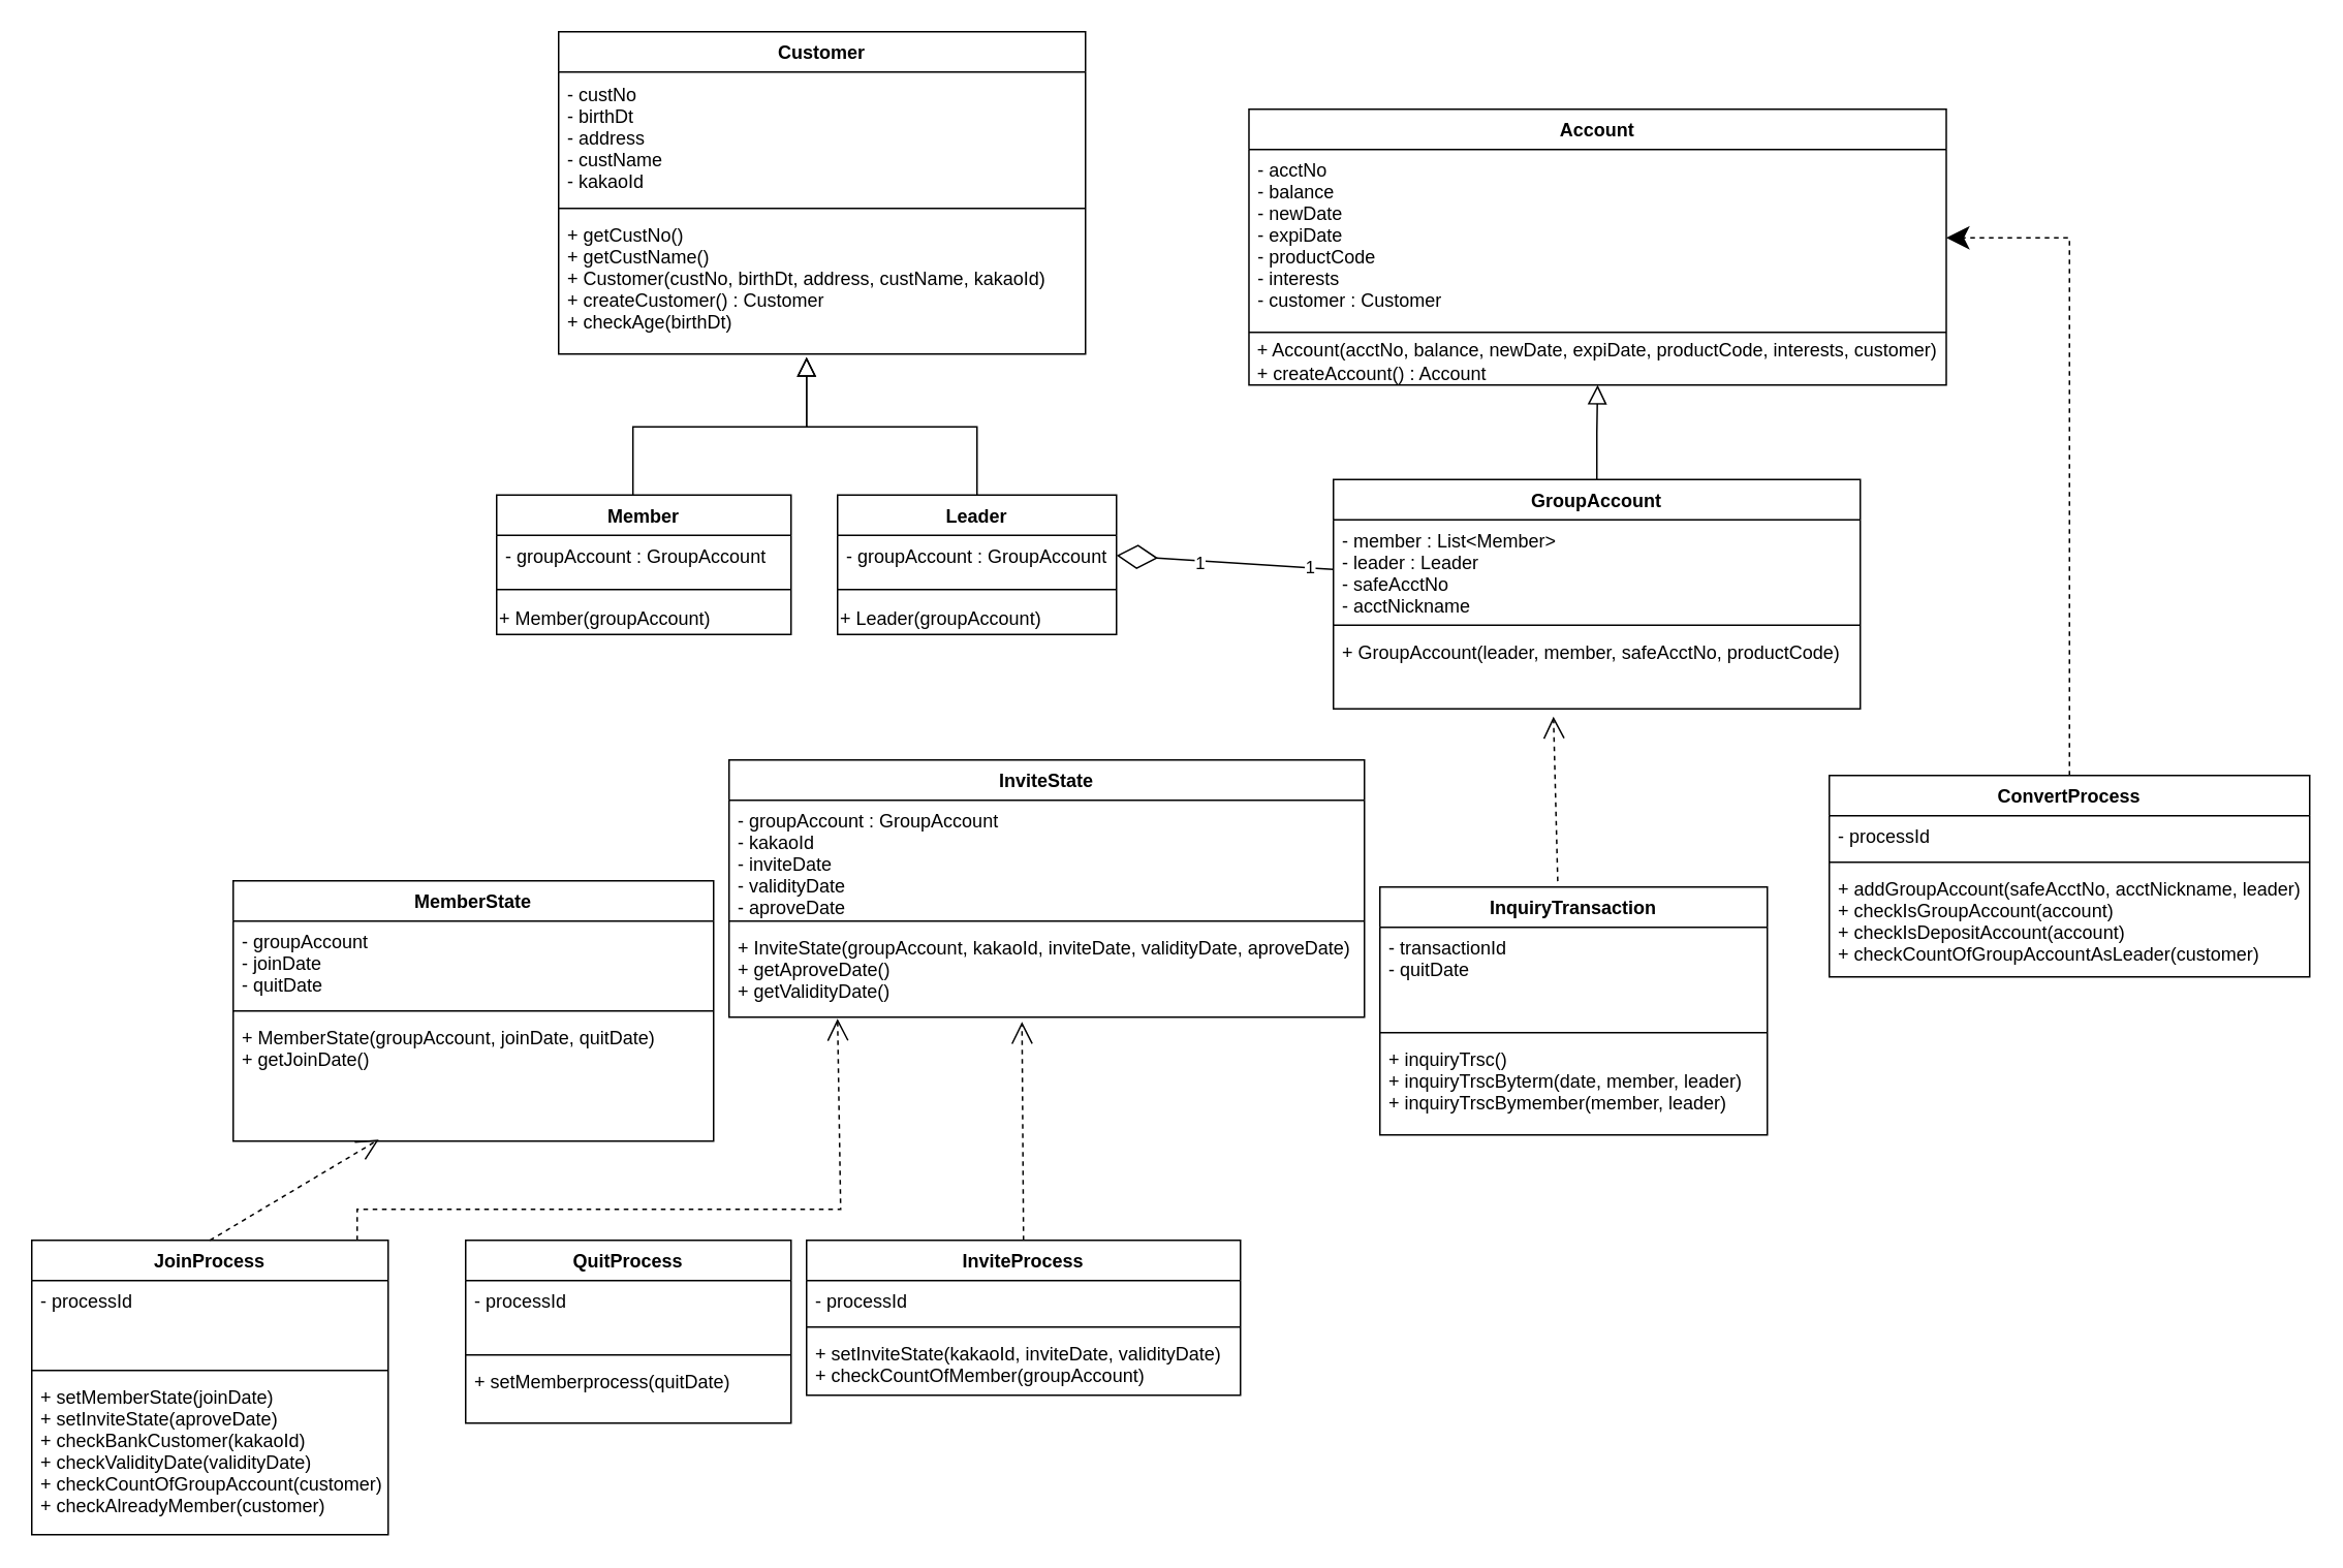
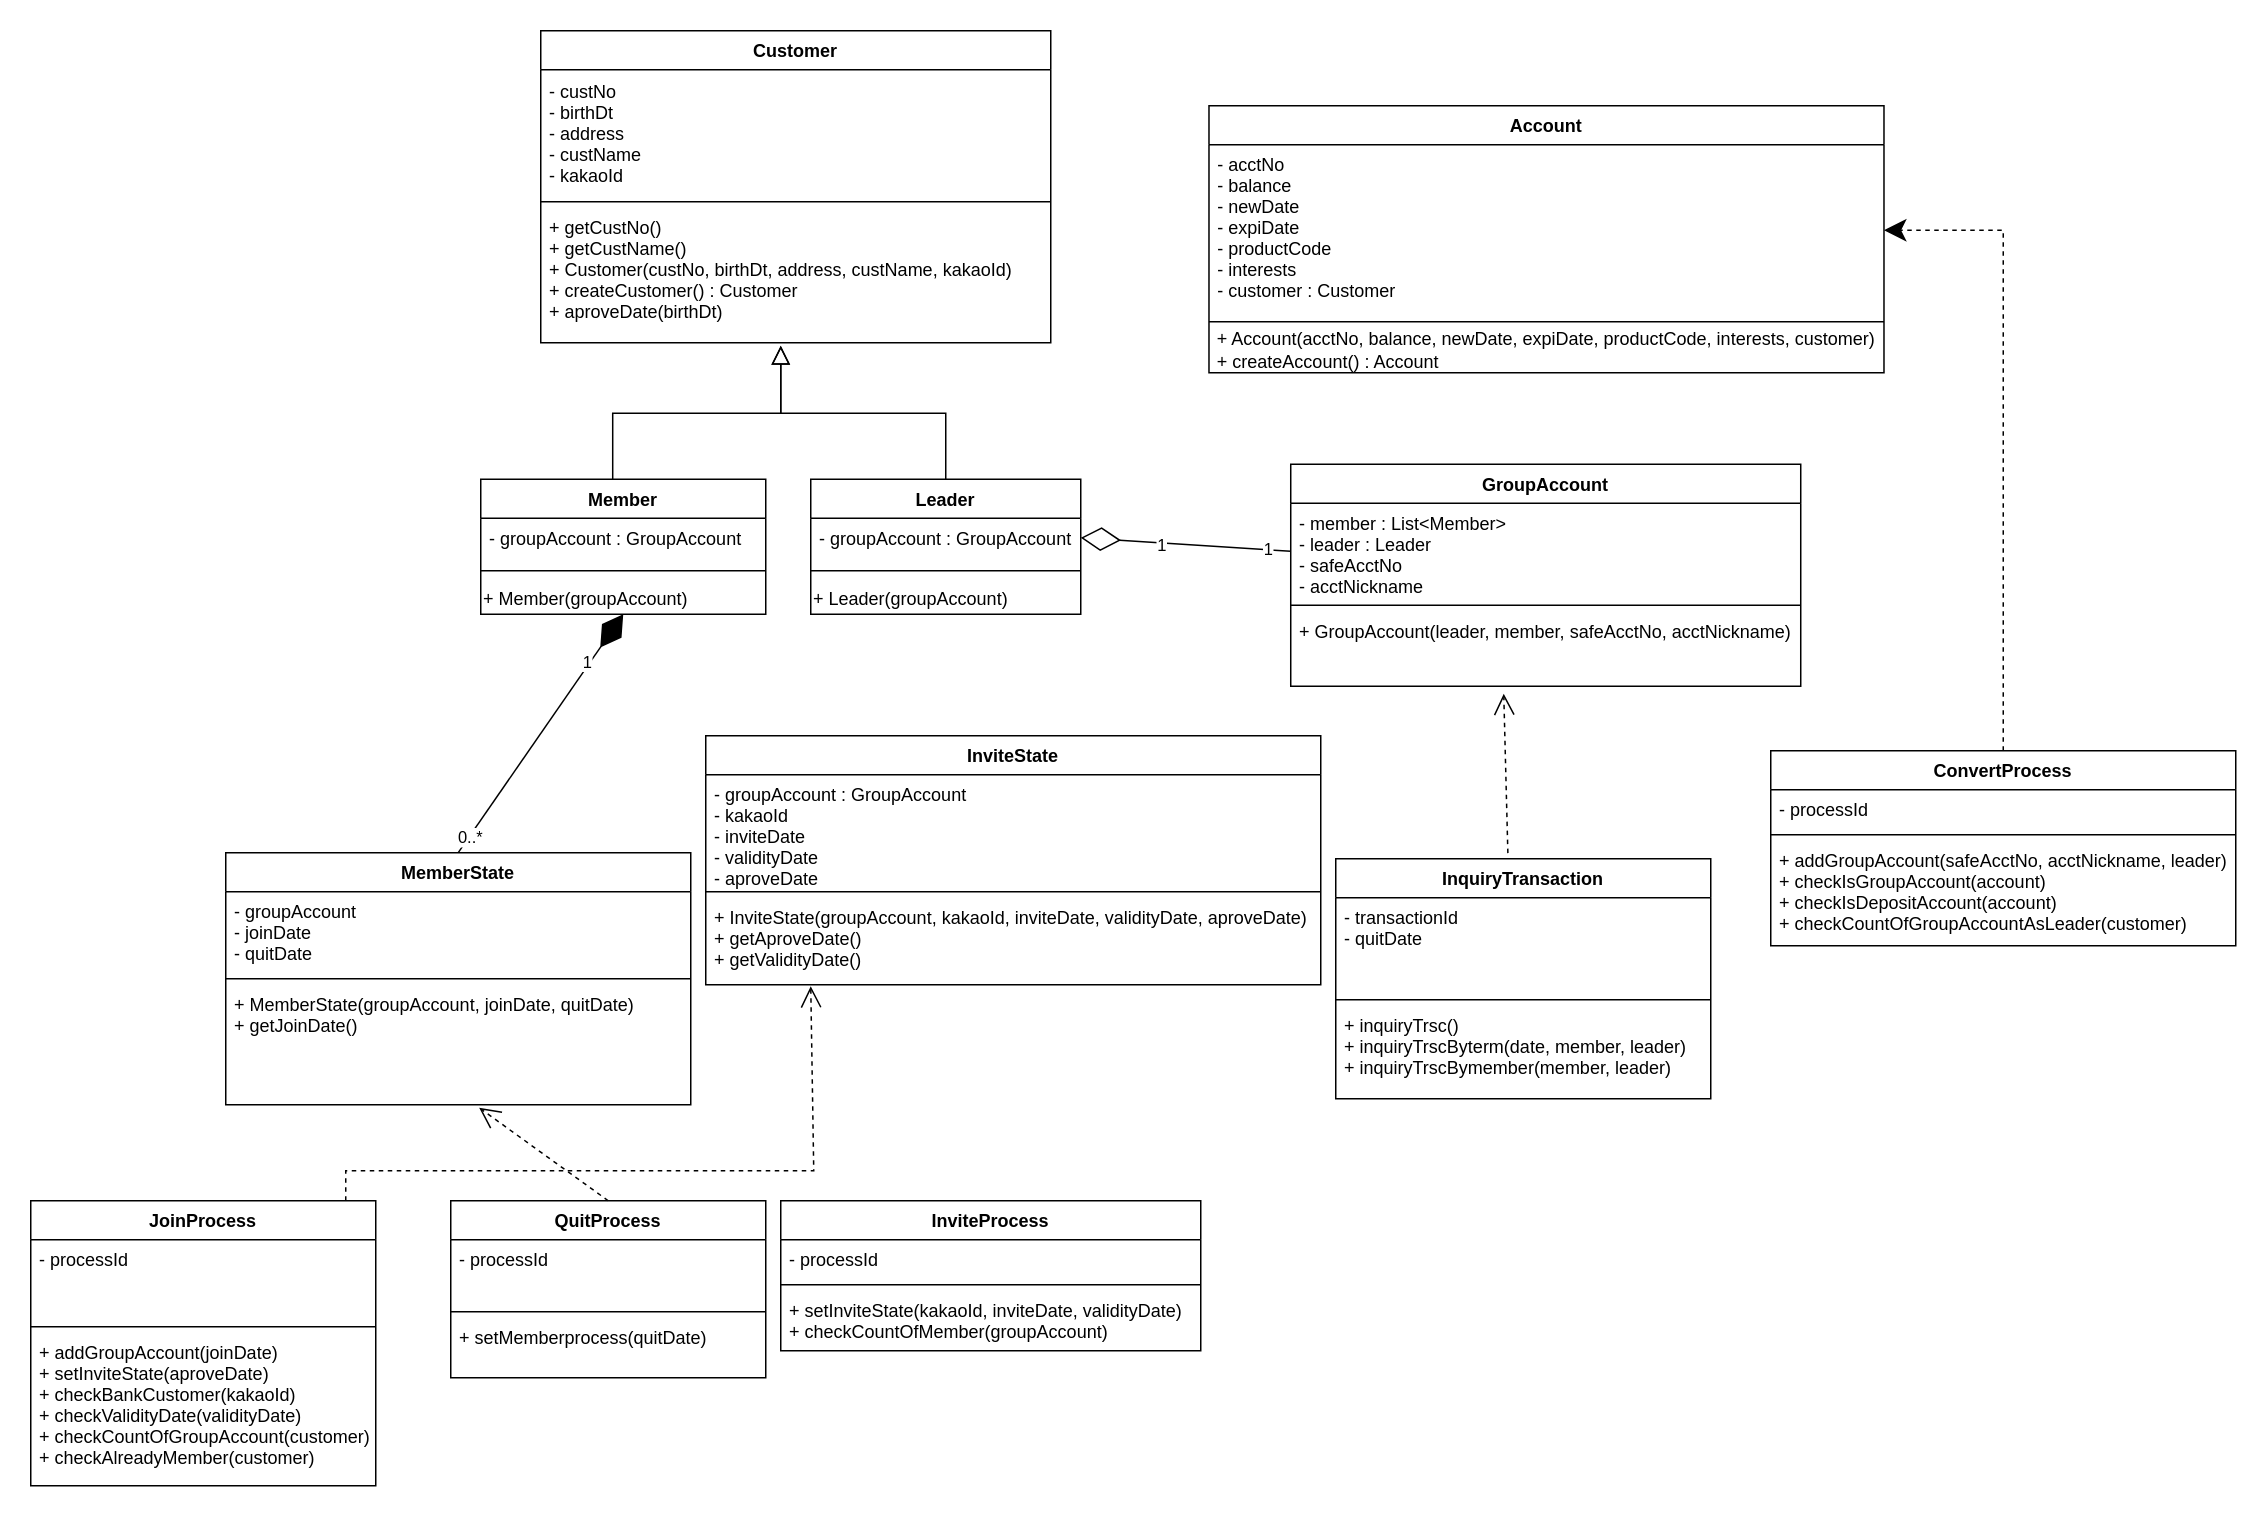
- <mxCell id="14" value="+ getCustNo()&#10;+ getCustName()&#10;+ Customer(custNo, birthDt, address, custName, kakaoId)&#10;+ createCustomer() : Customer&#10;+ checkAge(birthDt)" style="text;strokeColor=none;fillColor=none;align=left;verticalAlign=top;spacingLeft=4;spacingRight=4;overflow=hidden;rotatable=0;points=[[0,0.5],[1,0.5]];portConstraint=eastwest;" parent="11" vertex="1"><mxGeometry y="118" width="340" height="90" as="geometry" /></mxCell>
+ <mxCell id="14" value="+ getCustNo()&#10;+ getCustName()&#10;+ Customer(custNo, birthDt, address, custName, kakaoId)&#10;+ createCustomer() : Customer&#10;+ aproveDate(birthDt)" style="text;strokeColor=none;fillColor=none;align=left;verticalAlign=top;spacingLeft=4;spacingRight=4;overflow=hidden;rotatable=0;points=[[0,0.5],[1,0.5]];portConstraint=eastwest;" parent="11" vertex="1"><mxGeometry y="118" width="340" height="90" as="geometry" /></mxCell>
- <mxCell id="6" value="" style="endArrow=block;endSize=10;endFill=0;shadow=0;strokeWidth=1;rounded=0;edgeStyle=elbowEdgeStyle;elbow=vertical;exitX=0.5;exitY=0;exitDx=0;exitDy=0;" parent="1" source="7" target="2" edge="1"><mxGeometry width="160" relative="1" as="geometry"><mxPoint x="975.99" y="309" as="sourcePoint" /><mxPoint x="985.99" y="260" as="targetPoint" /></mxGeometry></mxCell>
- <mxCell id="10" value="+ GroupAccount(leader, member, safeAcctNo, productCode)" style="text;strokeColor=none;fillColor=none;align=left;verticalAlign=top;spacingLeft=4;spacingRight=4;overflow=hidden;rotatable=0;points=[[0,0.5],[1,0.5]];portConstraint=eastwest;" parent="7" vertex="1"><mxGeometry y="98" width="340" height="50" as="geometry" /></mxCell>
+ <mxCell id="10" value="+ GroupAccount(leader, member, safeAcctNo, acctNickname)" style="text;strokeColor=none;fillColor=none;align=left;verticalAlign=top;spacingLeft=4;spacingRight=4;overflow=hidden;rotatable=0;points=[[0,0.5],[1,0.5]];portConstraint=eastwest;" parent="7" vertex="1"><mxGeometry y="98" width="340" height="50" as="geometry" /></mxCell>
+ <mxCell id="32" value="" style="endArrow=diamondThin;endFill=1;endSize=24;html=1;exitX=0.5;exitY=0;exitDx=0;exitDy=0;entryX=0.5;entryY=1;entryDx=0;entryDy=0;" parent="1" source="28" target="15" edge="1"><mxGeometry width="160" relative="1" as="geometry"><mxPoint x="560" y="459" as="sourcePoint" /><mxPoint x="418" y="431" as="targetPoint" /><Array as="points" /></mxGeometry></mxCell>
+ <mxCell id="33" value="0..*" style="edgeLabel;html=1;align=center;verticalAlign=middle;resizable=0;points=[];" parent="32" vertex="1" connectable="0"><mxGeometry x="-0.864" relative="1" as="geometry"><mxPoint as="offset" /></mxGeometry></mxCell>
+ <mxCell id="34" value="1" style="edgeLabel;html=1;align=center;verticalAlign=middle;resizable=0;points=[];" parent="32" vertex="1" connectable="0"><mxGeometry x="0.304" y="-2" relative="1" as="geometry"><mxPoint x="11.65" y="-25.46" as="offset" /></mxGeometry></mxCell>
- <mxCell id="58" value="" style="endArrow=open;endSize=12;dashed=1;html=1;exitX=0.5;exitY=0;exitDx=0;exitDy=0;entryX=0.461;entryY=1.052;entryDx=0;entryDy=0;entryPerimeter=0;" parent="1" source="53" target="52" edge="1"><mxGeometry width="160" relative="1" as="geometry"><mxPoint x="340" y="790" as="sourcePoint" /><mxPoint x="500" y="790" as="targetPoint" /></mxGeometry></mxCell>
- <mxCell id="43" value="" style="endArrow=open;endSize=12;dashed=1;html=1;entryX=0.303;entryY=0.988;entryDx=0;entryDy=0;entryPerimeter=0;exitX=0.5;exitY=0;exitDx=0;exitDy=0;" parent="1" source="35" target="31" edge="1"><mxGeometry width="160" relative="1" as="geometry"><mxPoint x="410" y="635.93" as="sourcePoint" /><mxPoint x="570" y="635.93" as="targetPoint" /></mxGeometry></mxCell>
+ <mxCell id="44" value="" style="endArrow=open;endSize=12;dashed=1;html=1;exitX=0.5;exitY=0;exitDx=0;exitDy=0;entryX=0.545;entryY=1.026;entryDx=0;entryDy=0;entryPerimeter=0;" parent="1" source="39" target="31" edge="1"><mxGeometry width="160" relative="1" as="geometry"><mxPoint x="225" y="789.93" as="sourcePoint" /><mxPoint x="253.93" y="744.97" as="targetPoint" /></mxGeometry></mxCell>
- <mxCell id="38" value="+ setMemberState(joinDate)&#10;+ setInviteState(aproveDate)&#10;+ checkBankCustomer(kakaoId)&#10;+ checkValidityDate(validityDate)&#10;+ checkCountOfGroupAccount(customer)&#10;+ checkAlreadyMember(customer)" style="text;strokeColor=none;fillColor=none;align=left;verticalAlign=top;spacingLeft=4;spacingRight=4;overflow=hidden;rotatable=0;points=[[0,0.5],[1,0.5]];portConstraint=eastwest;" parent="35" vertex="1"><mxGeometry y="88" width="230" height="102" as="geometry" /></mxCell>
+ <mxCell id="38" value="+ addGroupAccount(joinDate)&#10;+ setInviteState(aproveDate)&#10;+ checkBankCustomer(kakaoId)&#10;+ checkValidityDate(validityDate)&#10;+ checkCountOfGroupAccount(customer)&#10;+ checkAlreadyMember(customer)" style="text;strokeColor=none;fillColor=none;align=left;verticalAlign=top;spacingLeft=4;spacingRight=4;overflow=hidden;rotatable=0;points=[[0,0.5],[1,0.5]];portConstraint=eastwest;" parent="35" vertex="1"><mxGeometry y="88" width="230" height="102" as="geometry" /></mxCell>
